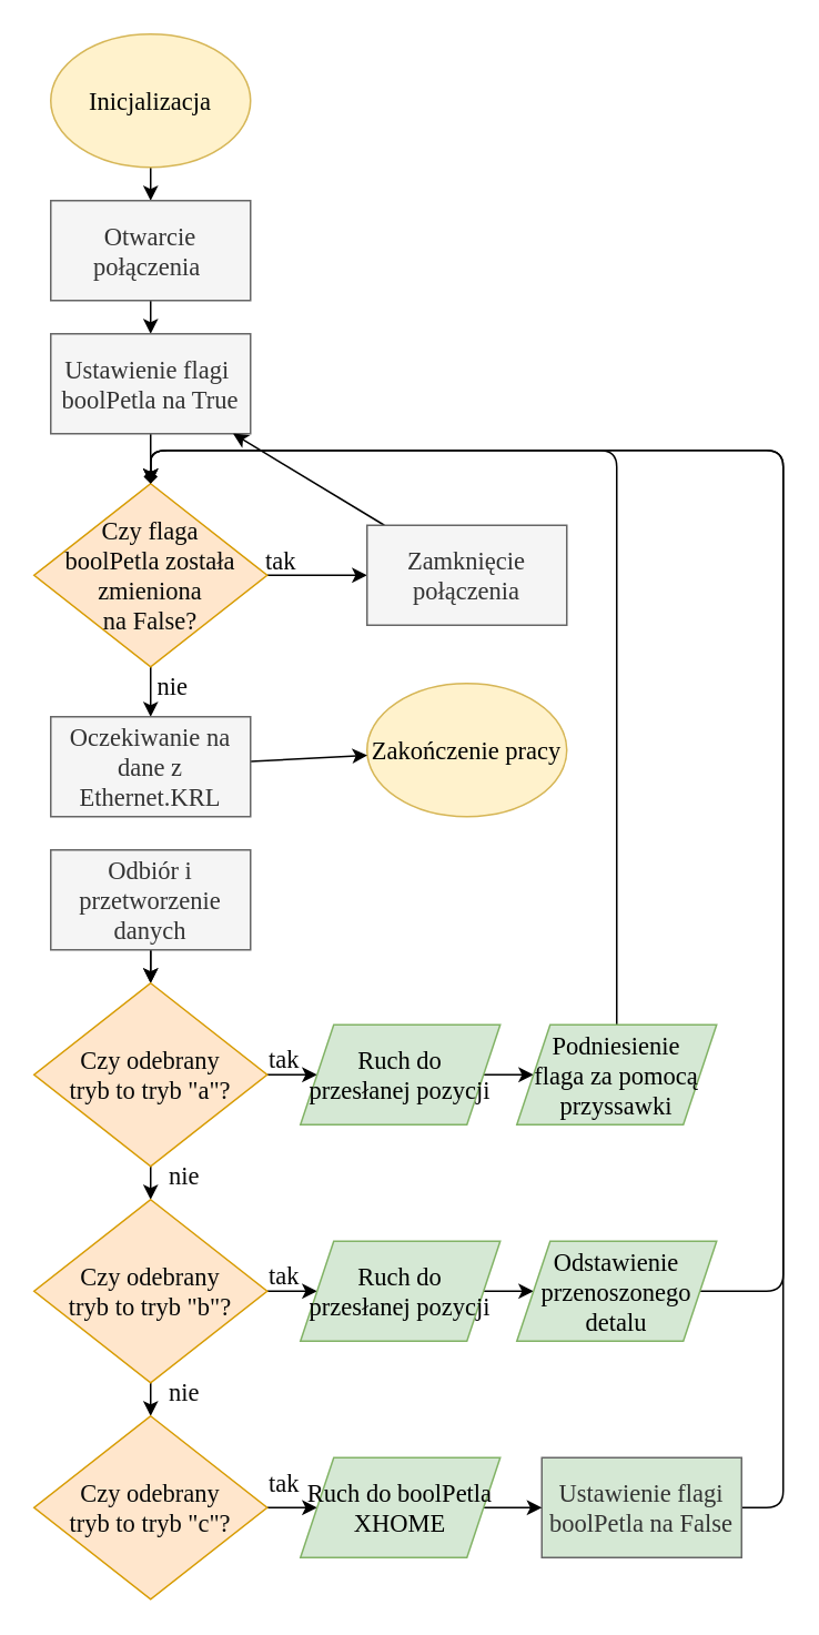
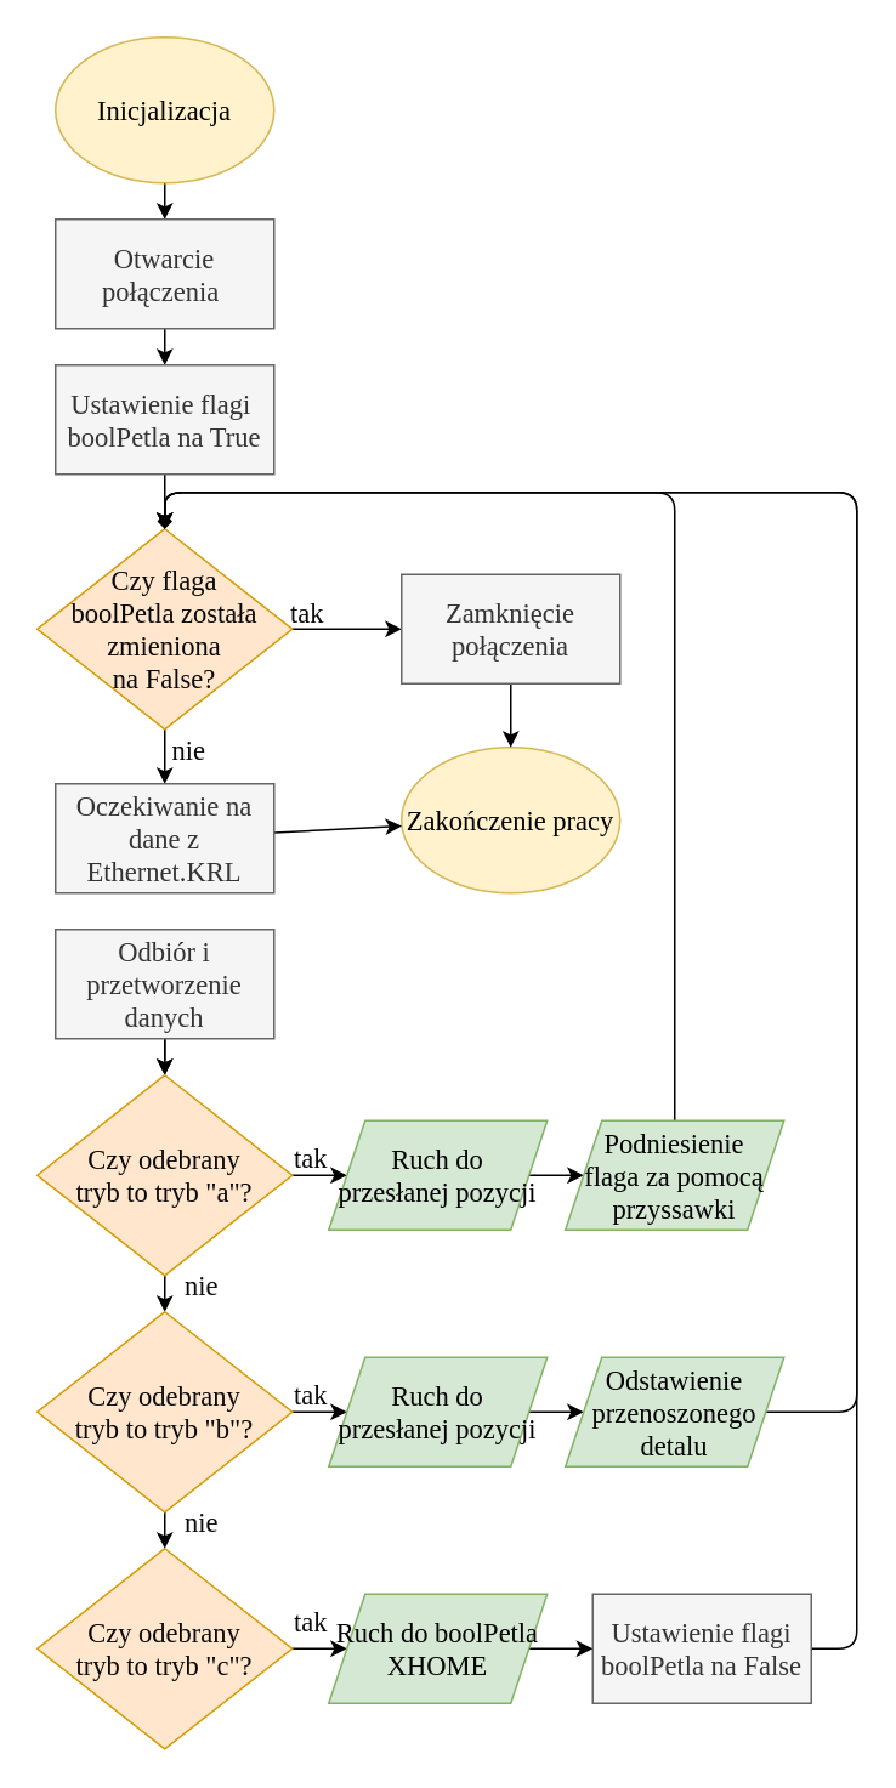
- <mxCell id="13" value="" style="edgeStyle=none;html=1;strokeColor=#000000;fontColor=#080808;fontFamily=Garamond;fontSize=15;" parent="1" source="14" target="8" edge="1"><mxGeometry relative="1" as="geometry" /></mxCell>
+ <mxCell id="13" value="" style="edgeStyle=none;html=1;strokeColor=#000000;fontColor=#080808;fontFamily=Garamond;fontSize=15;" parent="1" source="14" target="4" edge="1"><mxGeometry relative="1" as="geometry" /></mxCell>
- <mxCell id="30" value="Ustawienie flagi boolPetla na False" style="rounded=0;whiteSpace=wrap;html=1;fontColor=#333333;fillColor=#d5e8d4;strokeColor=#666666;fontFamily=Garamond;fontSize=15;" vertex="1" parent="1"><mxGeometry x="325" y="875" width="120" height="60" as="geometry" /></mxCell>
+ <mxCell id="30" value="Ustawienie flagi boolPetla na False" style="rounded=0;whiteSpace=wrap;html=1;fontColor=#333333;fillColor=#f5f5f5;strokeColor=#666666;fontFamily=Garamond;fontSize=15;" vertex="1" parent="1"><mxGeometry x="325" y="875" width="120" height="60" as="geometry" /></mxCell>
